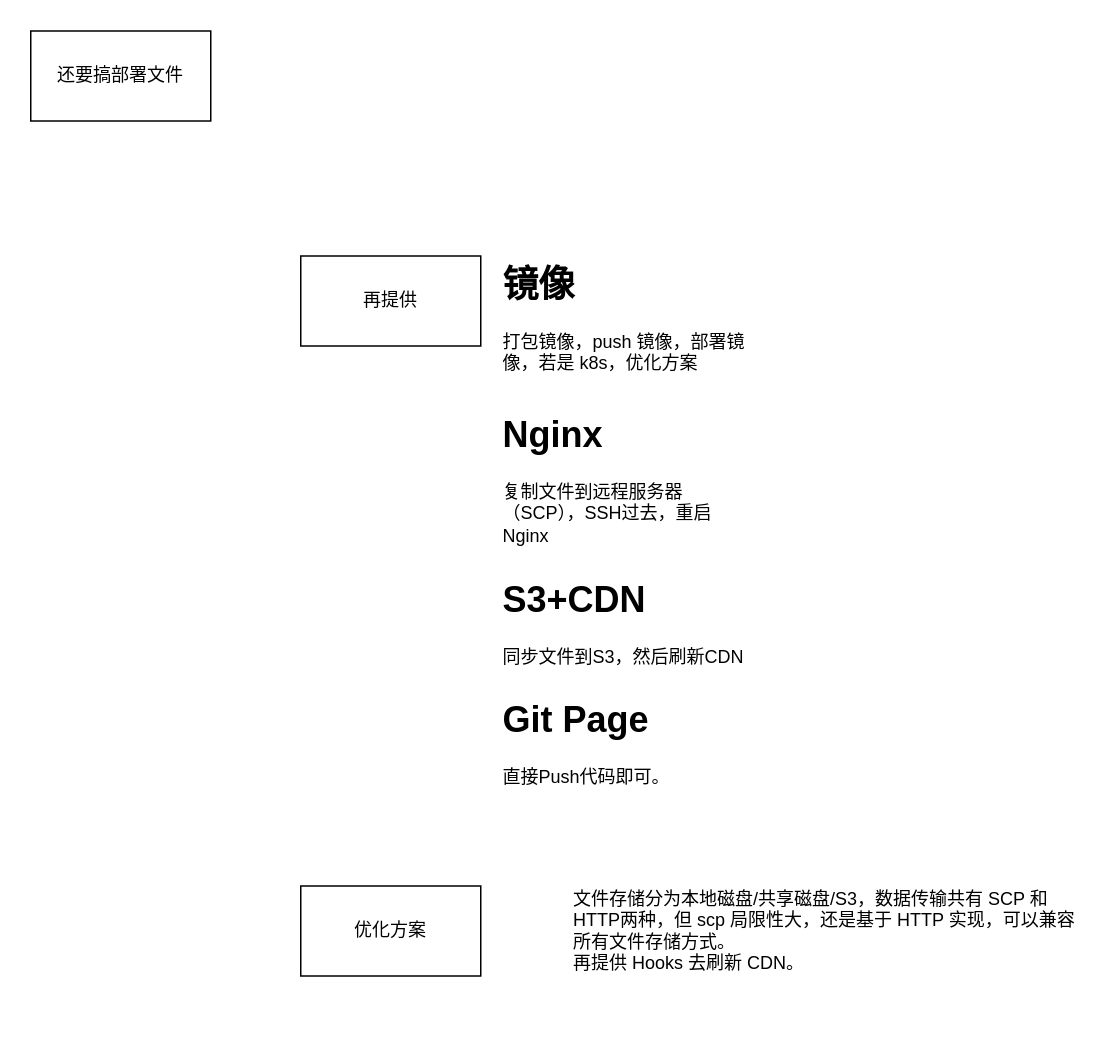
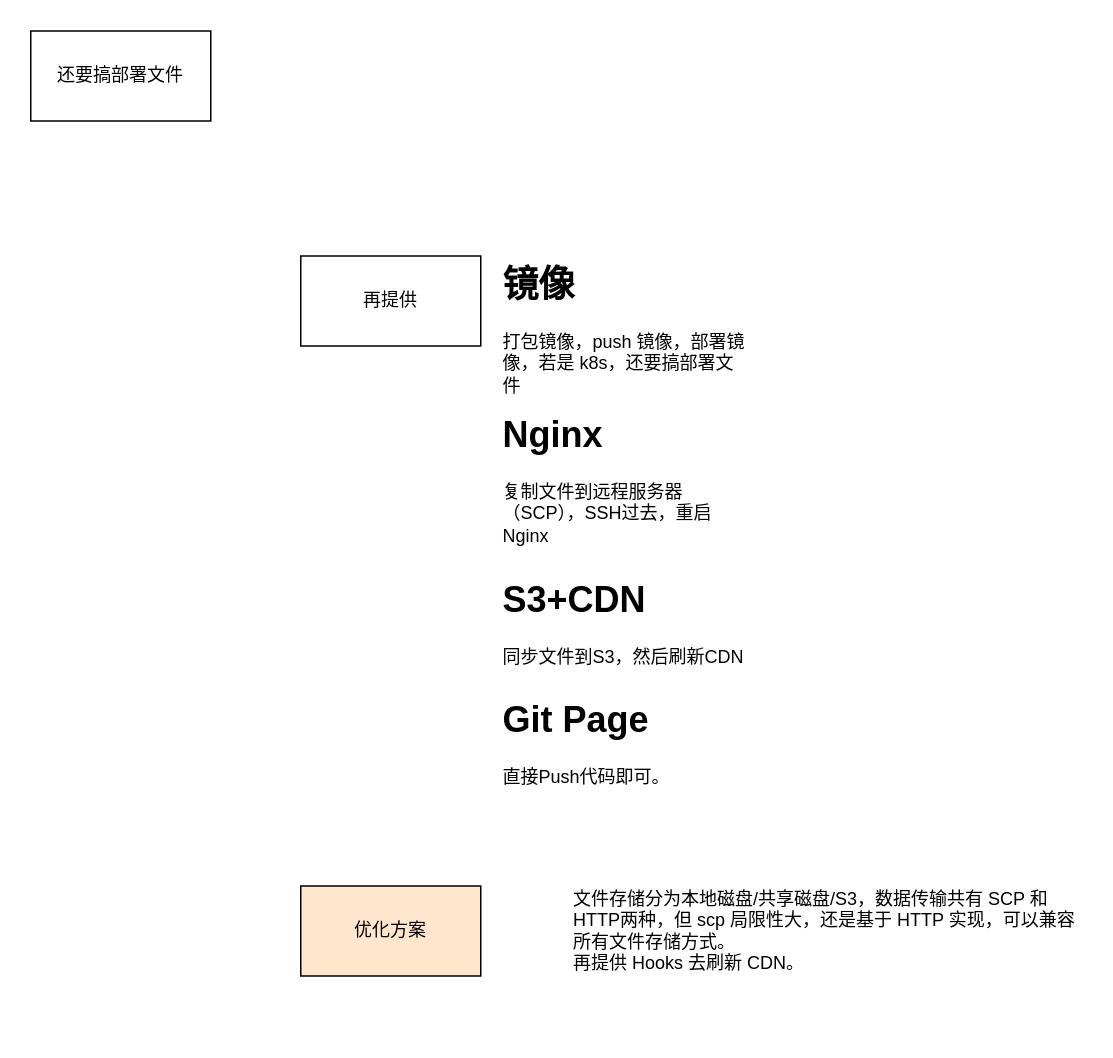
- <mxCell id="4" value="&lt;h1&gt;镜像&lt;br&gt;&lt;/h1&gt;&lt;p&gt;打包镜像，push 镜像，部署镜像，若是 k8s，优化方案&lt;br&gt;&lt;/p&gt;" style="text;html=1;strokeColor=none;fillColor=none;spacing=5;spacingTop=-20;whiteSpace=wrap;overflow=hidden;rounded=0;" vertex="1" parent="1"><mxGeometry x="330" y="170" width="170" height="100" as="geometry" /></mxCell>
+ <mxCell id="4" value="&lt;h1&gt;镜像&lt;br&gt;&lt;/h1&gt;&lt;p&gt;打包镜像，push 镜像，部署镜像，若是 k8s，还要搞部署文件&lt;br&gt;&lt;/p&gt;" style="text;html=1;strokeColor=none;fillColor=none;spacing=5;spacingTop=-20;whiteSpace=wrap;overflow=hidden;rounded=0;" vertex="1" parent="1"><mxGeometry x="330" y="170" width="170" height="100" as="geometry" /></mxCell>
- <mxCell id="8" value="优化方案" style="rounded=0;whiteSpace=wrap;html=1;" vertex="1" parent="1"><mxGeometry x="200" y="590" width="120" height="60" as="geometry" /></mxCell>
+ <mxCell id="8" value="优化方案" style="rounded=0;whiteSpace=wrap;html=1;fillColor=#ffe6cc;" vertex="1" parent="1"><mxGeometry x="200" y="590" width="120" height="60" as="geometry" /></mxCell>
